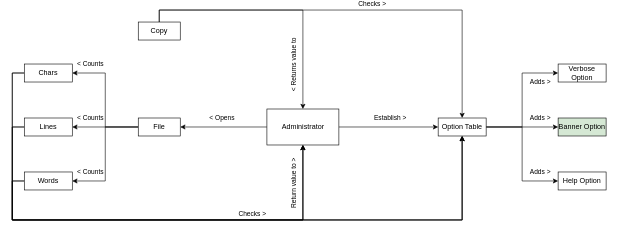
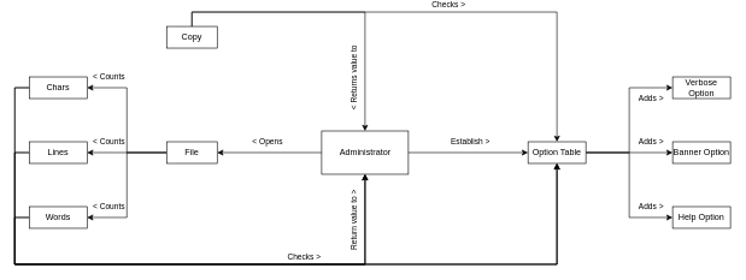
- <mxCell id="26" value="Banner Option" style="whiteSpace=wrap;html=1;fillColor=#d5e8d4;" parent="1" vertex="1"><mxGeometry x="930" y="180" width="80" height="30" as="geometry" /></mxCell>
+ <mxCell id="26" value="Banner Option" style="whiteSpace=wrap;html=1;" parent="1" vertex="1"><mxGeometry x="930" y="180" width="80" height="30" as="geometry" /></mxCell>
